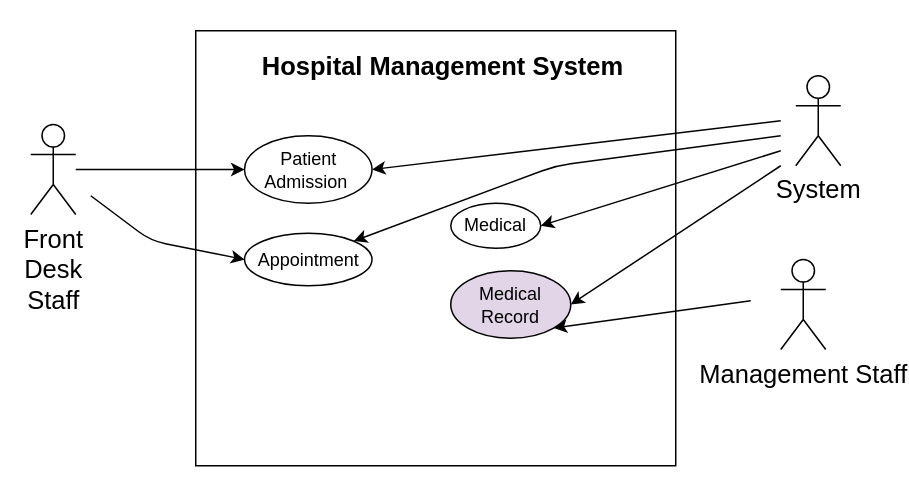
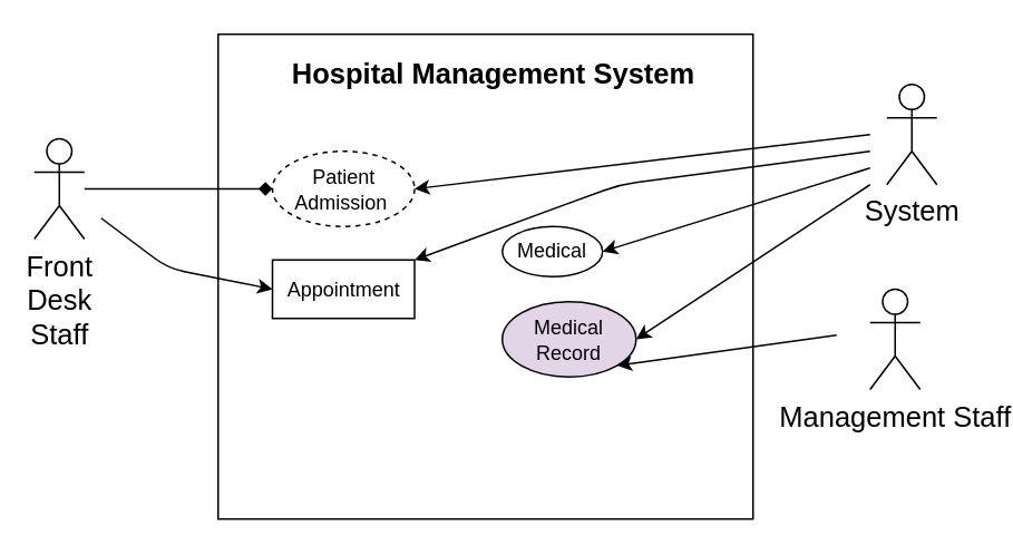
- <mxCell id="7" value="" style="edgeStyle=none;html=1;fontSize=17;entryX=0;entryY=0.5;entryDx=0;entryDy=0;" parent="1" source="8" target="9" edge="1"><mxGeometry relative="1" as="geometry"><mxPoint x="155" y="135" as="targetPoint" /></mxGeometry></mxCell>
+ <mxCell id="7" value="" style="edgeStyle=none;html=1;fontSize=17;entryX=0;entryY=0.5;entryDx=0;entryDy=0;endArrow=diamond;" parent="1" source="8" target="9" edge="1"><mxGeometry relative="1" as="geometry"><mxPoint x="155" y="135" as="targetPoint" /></mxGeometry></mxCell>
- <mxCell id="9" value="Patient Admission&amp;nbsp;" style="ellipse;whiteSpace=wrap;html=1;" vertex="1" parent="1"><mxGeometry x="162.5" y="90" width="85" height="45" as="geometry" /></mxCell>
+ <mxCell id="9" value="Patient Admission&amp;nbsp;" style="ellipse;whiteSpace=wrap;html=1;dashed=1;" vertex="1" parent="1"><mxGeometry x="162.5" y="90" width="85" height="45" as="geometry" /></mxCell>
- <mxCell id="10" value="Appointment" style="ellipse;whiteSpace=wrap;html=1;" vertex="1" parent="1"><mxGeometry x="162.5" y="155" width="85" height="35" as="geometry" /></mxCell>
+ <mxCell id="10" value="Appointment" style="whiteSpace=wrap;html=1;rounded=0;" vertex="1" parent="1"><mxGeometry x="162.5" y="155" width="85" height="35" as="geometry" /></mxCell>
